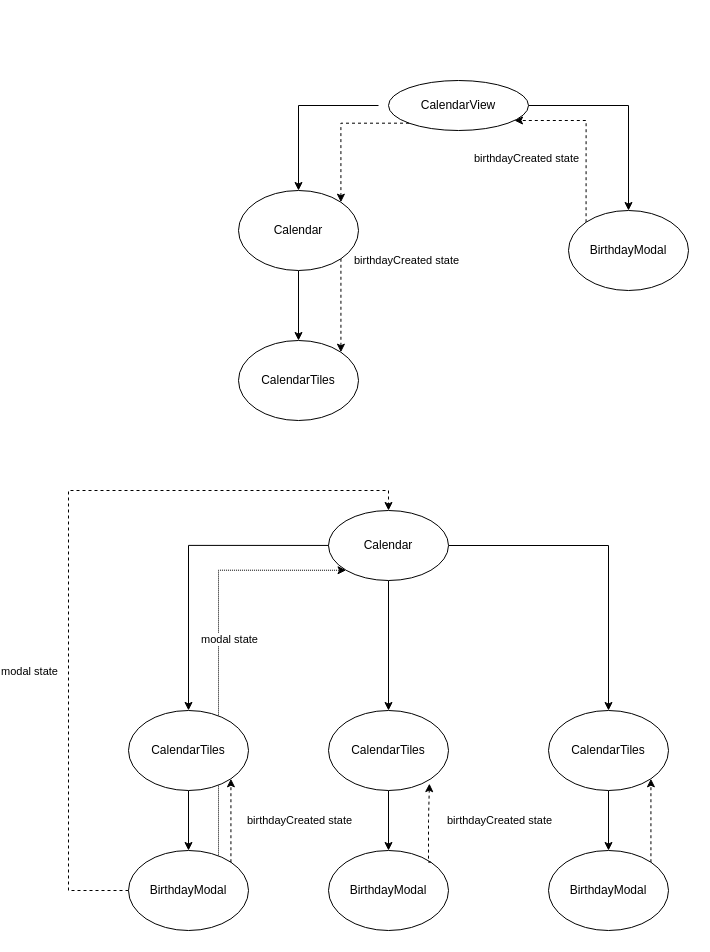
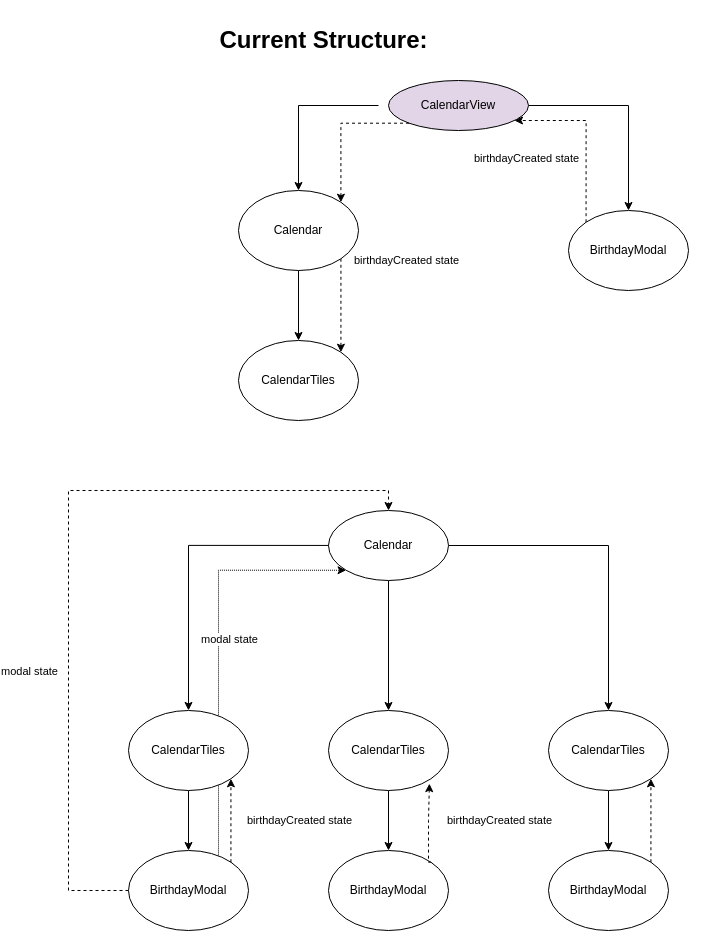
+ <mxCell id="24" value="&lt;font style=&quot;font-size: 24px;&quot;&gt;&lt;b&gt;Current Structure:&lt;/b&gt;&lt;/font&gt;" style="text;html=1;align=center;verticalAlign=middle;resizable=0;points=[];autosize=1;strokeColor=none;fillColor=none;" vertex="1" parent="1"><mxGeometry x="160" y="20" width="230" height="40" as="geometry" /></mxCell>
- <mxCell id="4" value="CalendarView" style="ellipse;whiteSpace=wrap;html=1;" vertex="1" parent="1"><mxGeometry x="340" y="80" width="140" height="50" as="geometry" /></mxCell>
+ <mxCell id="4" value="CalendarView" style="ellipse;whiteSpace=wrap;html=1;fillColor=#e1d5e7;" vertex="1" parent="1"><mxGeometry x="340" y="80" width="140" height="50" as="geometry" /></mxCell>
